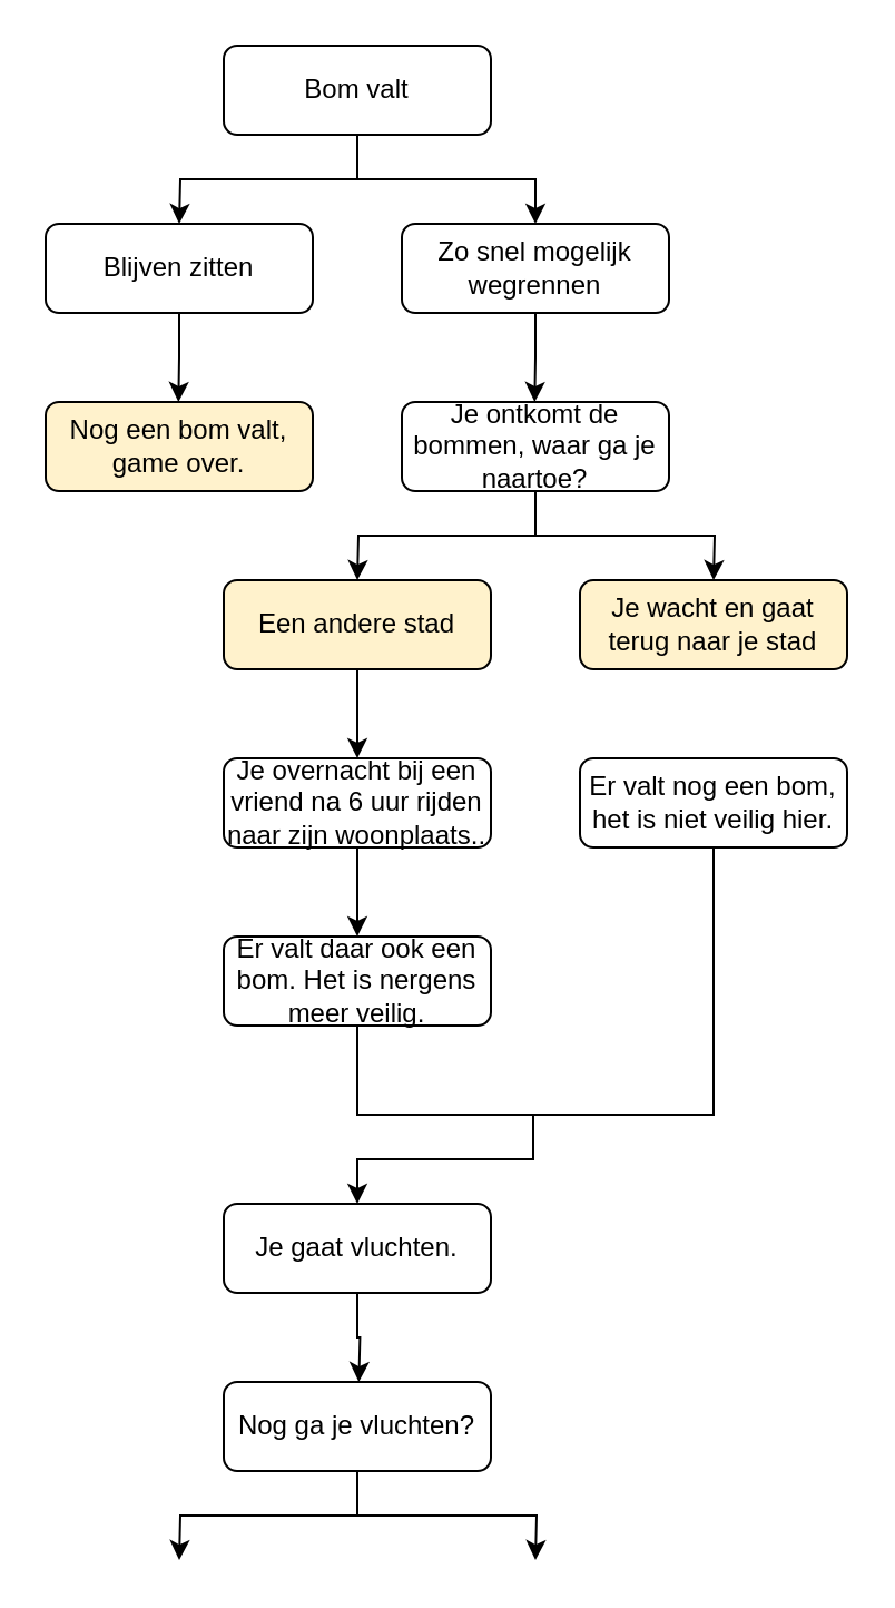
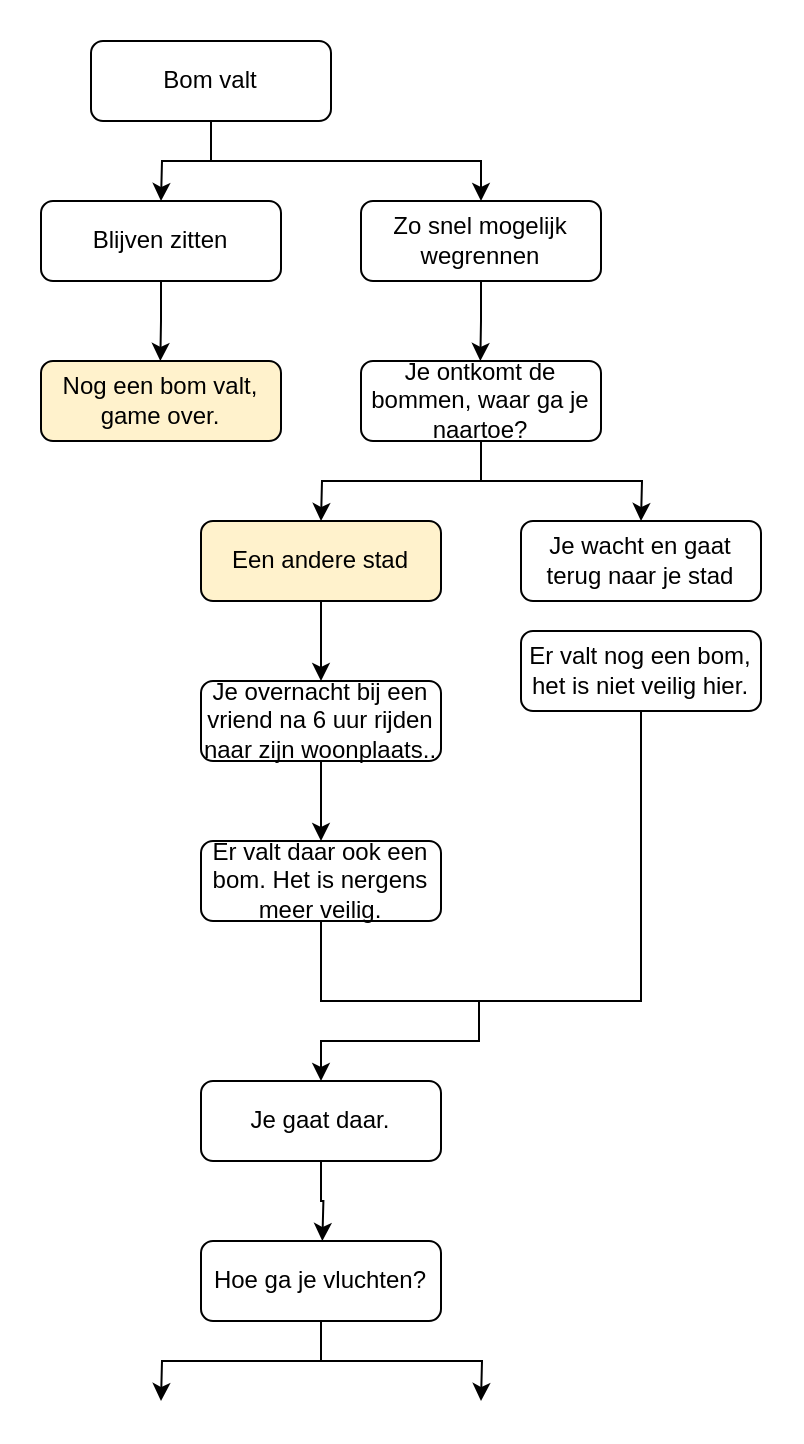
- <mxCell id="4" value="Bom valt" style="rounded=1;whiteSpace=wrap;html=1;fontSize=12;glass=0;strokeWidth=1;shadow=0;" parent="1" vertex="1"><mxGeometry x="100" y="20" width="120" height="40" as="geometry" /></mxCell>
+ <mxCell id="4" value="Bom valt" style="rounded=1;whiteSpace=wrap;html=1;fontSize=12;glass=0;strokeWidth=1;shadow=0;" parent="1" vertex="1"><mxGeometry x="45" y="20" width="120" height="40" as="geometry" /></mxCell>
- <mxCell id="15" value="Je wacht en gaat terug naar je stad" style="rounded=1;whiteSpace=wrap;html=1;fillColor=#fff2cc;" parent="1" vertex="1"><mxGeometry x="260" y="260" width="120" height="40" as="geometry" /></mxCell>
+ <mxCell id="15" value="Je wacht en gaat terug naar je stad" style="rounded=1;whiteSpace=wrap;html=1;" parent="1" vertex="1"><mxGeometry x="260" y="260" width="120" height="40" as="geometry" /></mxCell>
- <mxCell id="16" value="Er valt nog een bom, het is niet veilig hier." style="rounded=1;whiteSpace=wrap;html=1;" parent="1" vertex="1"><mxGeometry x="260" y="340" width="120" height="40" as="geometry" /></mxCell>
+ <mxCell id="16" value="Er valt nog een bom, het is niet veilig hier." style="rounded=1;whiteSpace=wrap;html=1;" parent="1" vertex="1"><mxGeometry x="260" y="315" width="120" height="40" as="geometry" /></mxCell>
- <mxCell id="23" value="Je gaat vluchten." style="rounded=1;whiteSpace=wrap;html=1;" parent="1" vertex="1"><mxGeometry x="100" y="540" width="120" height="40" as="geometry" /></mxCell>
+ <mxCell id="23" value="Je gaat daar." style="rounded=1;whiteSpace=wrap;html=1;" parent="1" vertex="1"><mxGeometry x="100" y="540" width="120" height="40" as="geometry" /></mxCell>
- <mxCell id="26" value="Nog ga je vluchten?" style="rounded=1;whiteSpace=wrap;html=1;" vertex="1" parent="1"><mxGeometry x="100" y="620" width="120" height="40" as="geometry" /></mxCell>
+ <mxCell id="26" value="Hoe ga je vluchten?" style="rounded=1;whiteSpace=wrap;html=1;" vertex="1" parent="1"><mxGeometry x="100" y="620" width="120" height="40" as="geometry" /></mxCell>
